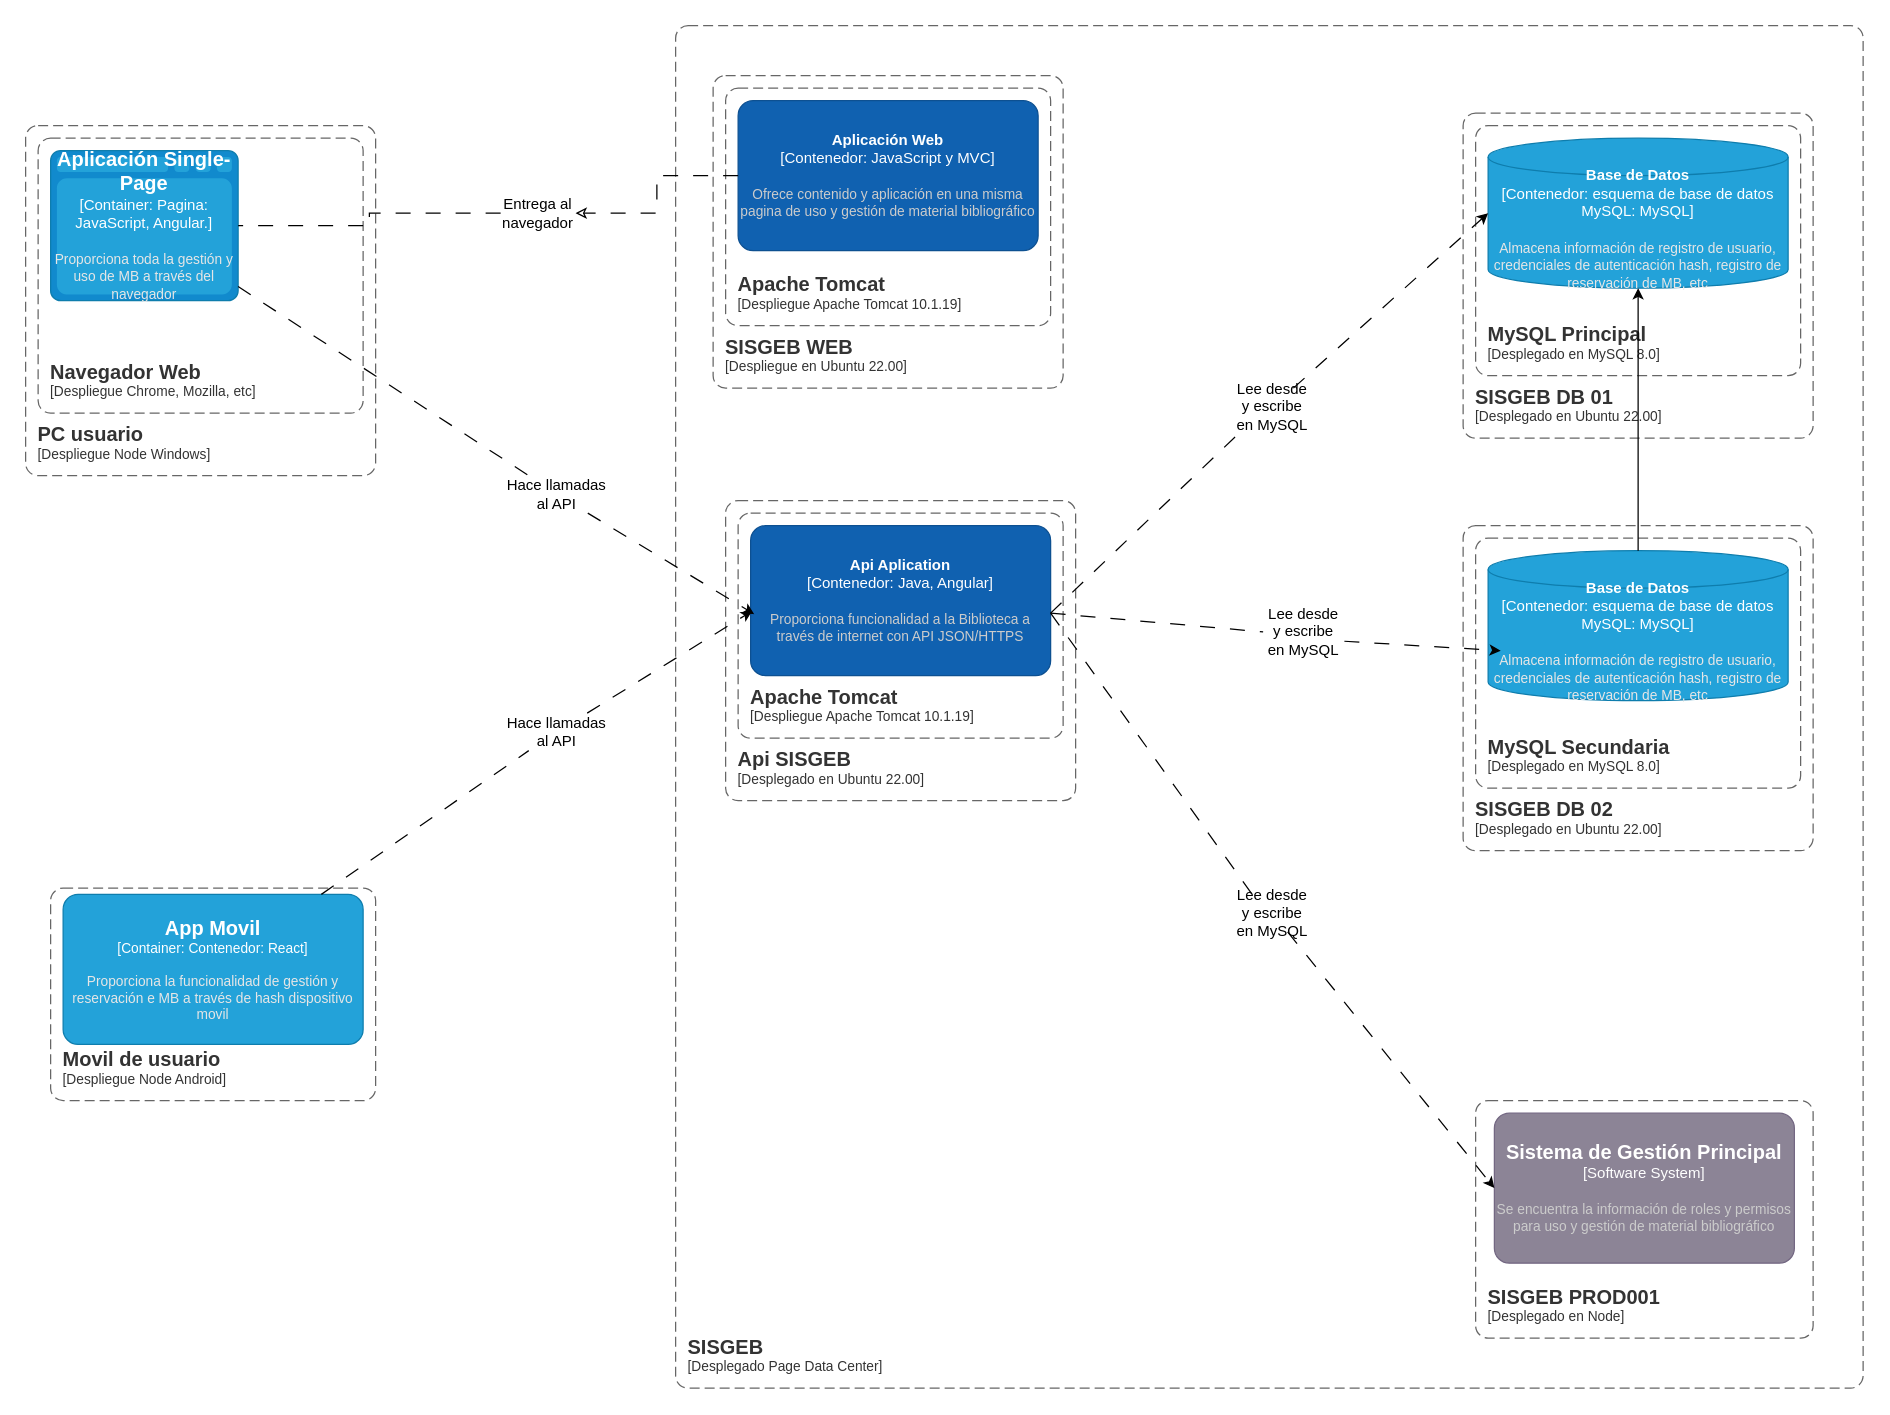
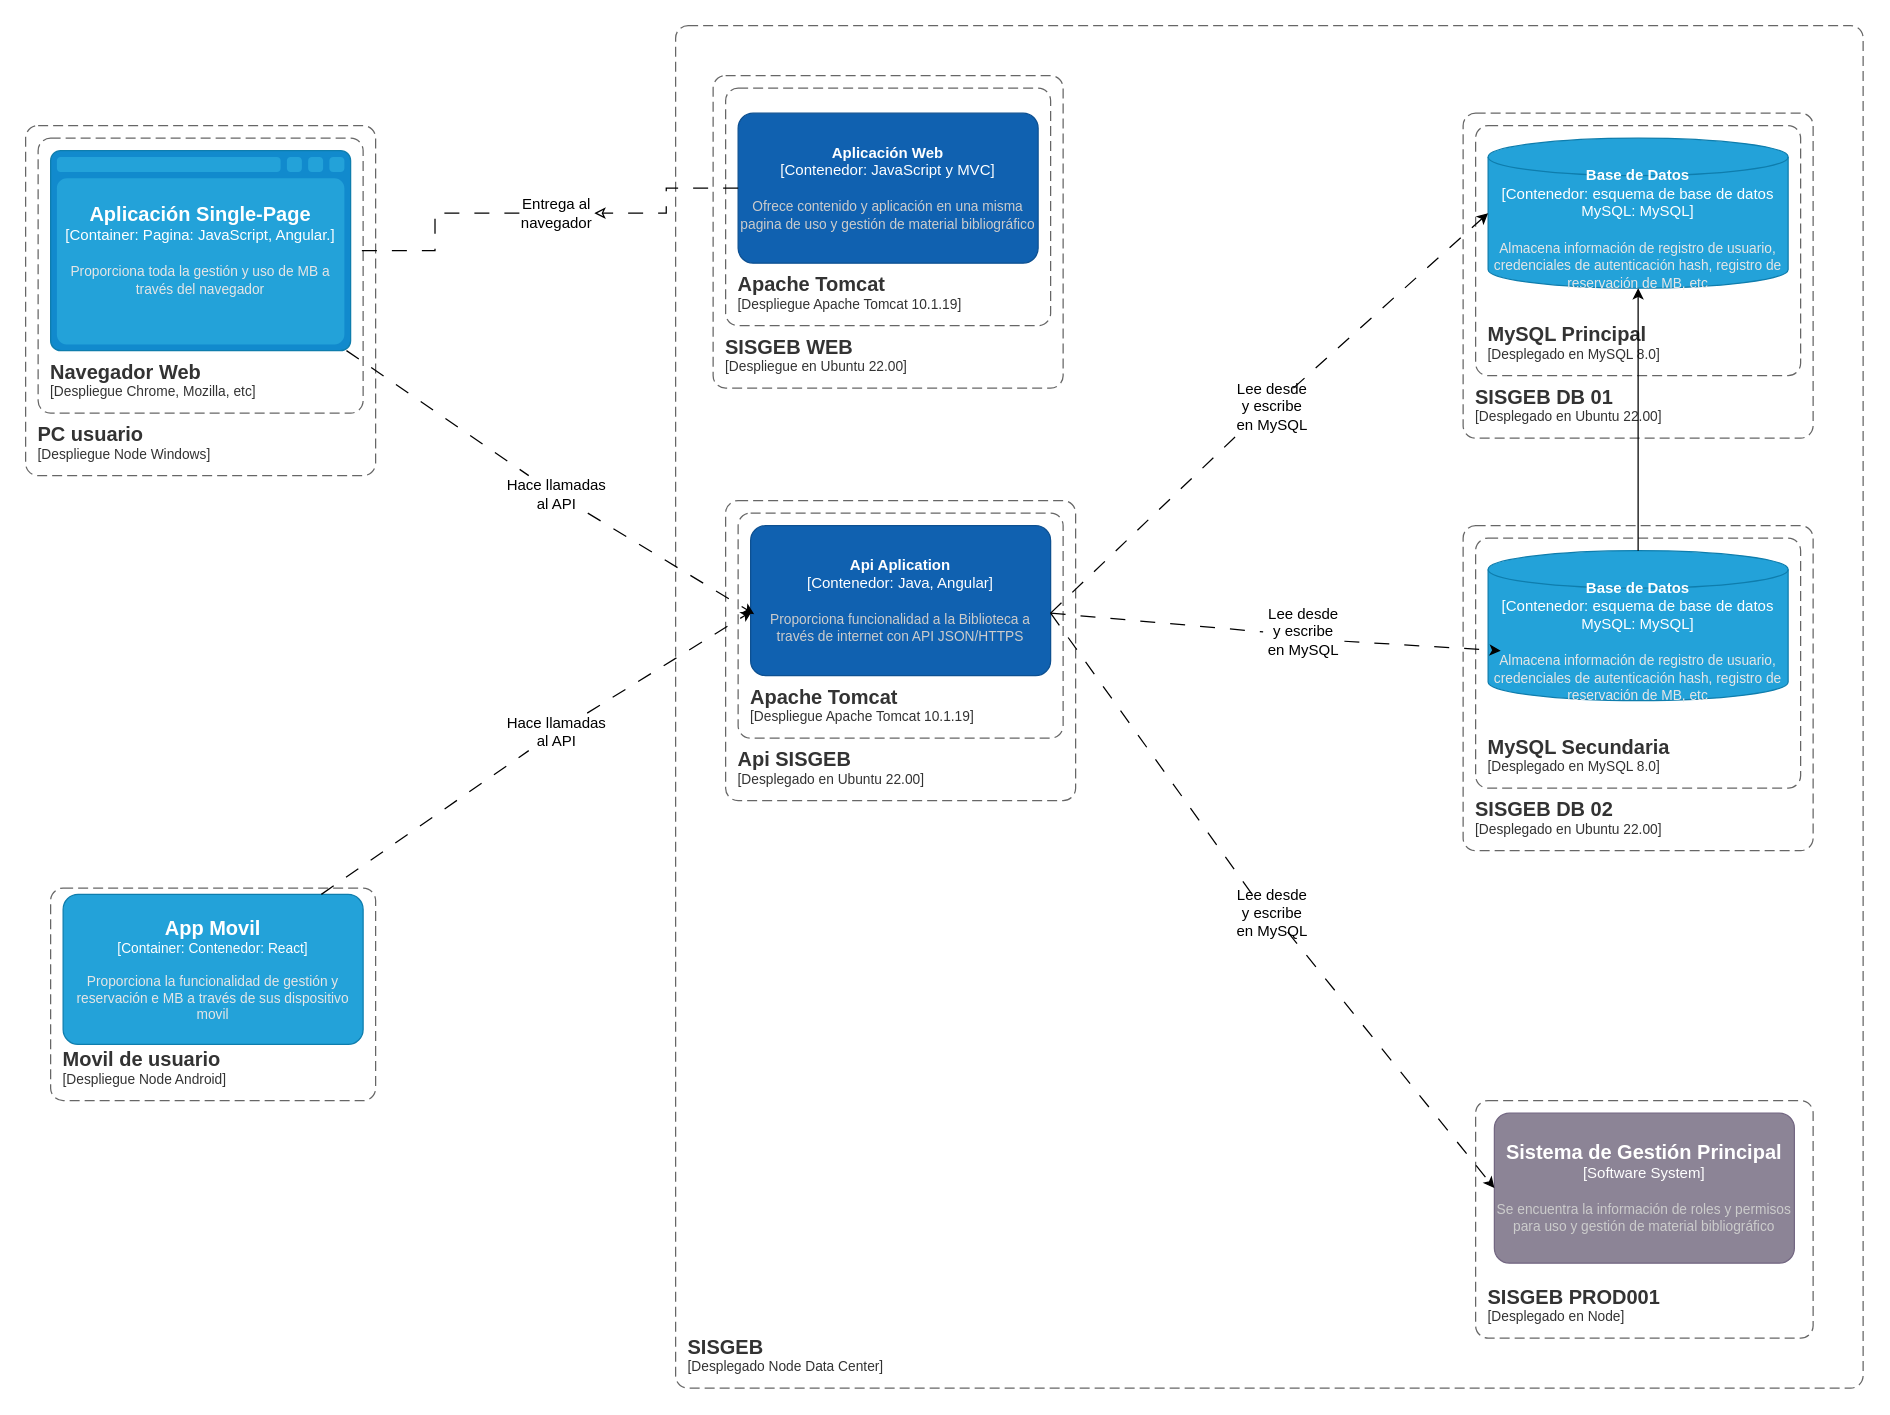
- <mxCell id="17" value="&lt;font style=&quot;font-size: 12px&quot;&gt;&lt;b&gt;Aplicación Web&lt;/b&gt;&lt;/font&gt;&lt;div&gt;[Contenedor: JavaScript y MVC]&lt;/div&gt;&lt;br&gt;&lt;div&gt;&lt;font style=&quot;font-size: 11px&quot;&gt;&lt;font color=&quot;#cccccc&quot;&gt;Ofrece contenido y aplicación en una misma pagina de uso y gestión de material bibliográfico &lt;/font&gt;&lt;/div&gt;" style="rounded=1;whiteSpace=wrap;html=1;labelBackgroundColor=none;fillColor=#1061B0;fontColor=#ffffff;align=center;arcSize=10;strokeColor=#0D5091;metaEdit=1;resizable=0;points=[[0.25,0,0],[0.5,0,0],[0.75,0,0],[1,0.25,0],[1,0.5,0],[1,0.75,0],[0.75,1,0],[0.5,1,0],[0.25,1,0],[0,0.75,0],[0,0.5,0],[0,0.25,0]];" vertex="1" parent="16"><mxGeometry x="10" y="10" width="240" height="120" as="geometry" /></mxCell>
+ <mxCell id="17" value="&lt;font style=&quot;font-size: 12px&quot;&gt;&lt;b&gt;Aplicación Web&lt;/b&gt;&lt;/font&gt;&lt;div&gt;[Contenedor: JavaScript y MVC]&lt;/div&gt;&lt;br&gt;&lt;div&gt;&lt;font style=&quot;font-size: 11px&quot;&gt;&lt;font color=&quot;#cccccc&quot;&gt;Ofrece contenido y aplicación en una misma pagina de uso y gestión de material bibliográfico &lt;/font&gt;&lt;/div&gt;" style="rounded=1;whiteSpace=wrap;html=1;labelBackgroundColor=none;fillColor=#1061B0;fontColor=#ffffff;align=center;arcSize=10;strokeColor=#0D5091;metaEdit=1;resizable=0;points=[[0.25,0,0],[0.5,0,0],[0.75,0,0],[1,0.25,0],[1,0.5,0],[1,0.75,0],[0.75,1,0],[0.5,1,0],[0.25,1,0],[0,0.75,0],[0,0.5,0],[0,0.25,0]];" vertex="1" parent="16"><mxGeometry x="10" y="20" width="240" height="120" as="geometry" /></mxCell>
- <mxCell id="34" value="Entrega al navegador" style="text;html=1;align=center;verticalAlign=middle;whiteSpace=wrap;rounded=0;" vertex="1" parent="1"><mxGeometry x="400" y="155" width="60" height="30" as="geometry" /></mxCell>
+ <mxCell id="34" value="Entrega al navegador" style="text;html=1;align=center;verticalAlign=middle;whiteSpace=wrap;rounded=0;" vertex="1" parent="1"><mxGeometry x="415" y="155" width="60" height="30" as="geometry" /></mxCell>
- <mxCell id="4" value="&lt;font style=&quot;font-size: 16px&quot;&gt;&lt;b&gt;Aplicación Single-Page &lt;/b&gt;&lt;/font&gt;&lt;div&gt;[Container:&amp;nbsp;Pagina: JavaScript, Angular.]&lt;/div&gt;&lt;br&gt;&lt;div&gt;&lt;font style=&quot;font-size: 11px&quot;&gt;&lt;font color=&quot;#E6E6E6&quot;&gt;Proporciona toda la gestión y uso de MB a través del navegador&lt;/font&gt;&lt;/div&gt;" style="shape=mxgraph.c4.webBrowserContainer2;whiteSpace=wrap;html=1;boundedLbl=1;rounded=0;labelBackgroundColor=none;strokeColor=#118ACD;fillColor=#23A2D9;strokeColor=#118ACD;strokeColor2=#0E7DAD;fontSize=12;fontColor=#ffffff;align=center;metaEdit=1;points=[[0.5,0,0],[1,0.25,0],[1,0.5,0],[1,0.75,0],[0.5,1,0],[0,0.75,0],[0,0.5,0],[0,0.25,0]];resizable=0;" vertex="1" parent="3"><mxGeometry x="10" y="10" width="150" height="120" as="geometry" /></mxCell>
+ <mxCell id="4" value="&lt;font style=&quot;font-size: 16px&quot;&gt;&lt;b&gt;Aplicación Single-Page &lt;/b&gt;&lt;/font&gt;&lt;div&gt;[Container:&amp;nbsp;Pagina: JavaScript, Angular.]&lt;/div&gt;&lt;br&gt;&lt;div&gt;&lt;font style=&quot;font-size: 11px&quot;&gt;&lt;font color=&quot;#E6E6E6&quot;&gt;Proporciona toda la gestión y uso de MB a través del navegador&lt;/font&gt;&lt;/div&gt;" style="shape=mxgraph.c4.webBrowserContainer2;whiteSpace=wrap;html=1;boundedLbl=1;rounded=0;labelBackgroundColor=none;strokeColor=#118ACD;fillColor=#23A2D9;strokeColor=#118ACD;strokeColor2=#0E7DAD;fontSize=12;fontColor=#ffffff;align=center;metaEdit=1;points=[[0.5,0,0],[1,0.25,0],[1,0.5,0],[1,0.75,0],[0.5,1,0],[0,0.75,0],[0,0.5,0],[0,0.25,0]];resizable=0;" vertex="1" parent="3"><mxGeometry x="10" y="10" width="240" height="160" as="geometry" /></mxCell>
- <mxCell id="8" value="&lt;font style=&quot;font-size: 16px&quot;&gt;&lt;b&gt;App Movil&lt;/b&gt;&lt;/font&gt;&lt;div&gt;[Container: Contenedor: React]&lt;/div&gt;&lt;br&gt;&lt;div&gt;&lt;font style=&quot;font-size: 11px&quot;&gt;&lt;font color=&quot;#E6E6E6&quot;&gt;Proporciona la funcionalidad de gestión y reservación e MB a través de hash dispositivo movil&lt;/font&gt;&lt;/div&gt;" style="rounded=1;whiteSpace=wrap;html=1;fontSize=11;labelBackgroundColor=none;fillColor=#23A2D9;fontColor=#ffffff;align=center;arcSize=10;strokeColor=#0E7DAD;metaEdit=1;resizable=0;points=[[0.25,0,0],[0.5,0,0],[0.75,0,0],[1,0.25,0],[1,0.5,0],[1,0.75,0],[0.75,1,0],[0.5,1,0],[0.25,1,0],[0,0.75,0],[0,0.5,0],[0,0.25,0]];" vertex="1" parent="7"><mxGeometry x="10" y="5" width="240" height="120" as="geometry" /></mxCell>
+ <mxCell id="8" value="&lt;font style=&quot;font-size: 16px&quot;&gt;&lt;b&gt;App Movil&lt;/b&gt;&lt;/font&gt;&lt;div&gt;[Container: Contenedor: React]&lt;/div&gt;&lt;br&gt;&lt;div&gt;&lt;font style=&quot;font-size: 11px&quot;&gt;&lt;font color=&quot;#E6E6E6&quot;&gt;Proporciona la funcionalidad de gestión y reservación e MB a través de sus dispositivo movil&lt;/font&gt;&lt;/div&gt;" style="rounded=1;whiteSpace=wrap;html=1;fontSize=11;labelBackgroundColor=none;fillColor=#23A2D9;fontColor=#ffffff;align=center;arcSize=10;strokeColor=#0E7DAD;metaEdit=1;resizable=0;points=[[0.25,0,0],[0.5,0,0],[0.75,0,0],[1,0.25,0],[1,0.5,0],[1,0.75,0],[0.75,1,0],[0.5,1,0],[0.25,1,0],[0,0.75,0],[0,0.5,0],[0,0.25,0]];" vertex="1" parent="7"><mxGeometry x="10" y="5" width="240" height="120" as="geometry" /></mxCell>
- <mxCell id="31" value="&lt;font style=&quot;font-size: 16px&quot;&gt;&lt;b&gt;&lt;div style=&quot;text-align: left&quot;&gt;SISGEB&lt;/div&gt;&lt;/b&gt;&lt;/font&gt;&lt;div style=&quot;text-align: left&quot;&gt;[Desplegado Page Data Center]&lt;/div&gt;" style="rounded=1;fontSize=11;whiteSpace=wrap;html=1;dashed=1;arcSize=20;fillColor=none;strokeColor=#666666;fontColor=#333333;labelBackgroundColor=none;align=left;verticalAlign=bottom;labelBorderColor=none;spacingTop=0;spacing=10;dashPattern=8 4;metaEdit=1;rotatable=0;perimeter=rectanglePerimeter;noLabel=0;labelPadding=0;allowArrows=0;connectable=0;expand=0;recursiveResize=0;editable=1;pointerEvents=0;absoluteArcSize=1;points=[[0.25,0,0],[0.5,0,0],[0.75,0,0],[1,0.25,0],[1,0.5,0],[1,0.75,0],[0.75,1,0],[0.5,1,0],[0.25,1,0],[0,0.75,0],[0,0.5,0],[0,0.25,0]];" vertex="1" parent="1"><mxGeometry x="540" y="20" width="950" height="1090" as="geometry" /></mxCell>
+ <mxCell id="31" value="&lt;font style=&quot;font-size: 16px&quot;&gt;&lt;b&gt;&lt;div style=&quot;text-align: left&quot;&gt;SISGEB&lt;/div&gt;&lt;/b&gt;&lt;/font&gt;&lt;div style=&quot;text-align: left&quot;&gt;[Desplegado Node Data Center]&lt;/div&gt;" style="rounded=1;fontSize=11;whiteSpace=wrap;html=1;dashed=1;arcSize=20;fillColor=none;strokeColor=#666666;fontColor=#333333;labelBackgroundColor=none;align=left;verticalAlign=bottom;labelBorderColor=none;spacingTop=0;spacing=10;dashPattern=8 4;metaEdit=1;rotatable=0;perimeter=rectanglePerimeter;noLabel=0;labelPadding=0;allowArrows=0;connectable=0;expand=0;recursiveResize=0;editable=1;pointerEvents=0;absoluteArcSize=1;points=[[0.25,0,0],[0.5,0,0],[0.75,0,0],[1,0.25,0],[1,0.5,0],[1,0.75,0],[0.75,1,0],[0.5,1,0],[0.25,1,0],[0,0.75,0],[0,0.5,0],[0,0.25,0]];" vertex="1" parent="1"><mxGeometry x="540" y="20" width="950" height="1090" as="geometry" /></mxCell>
